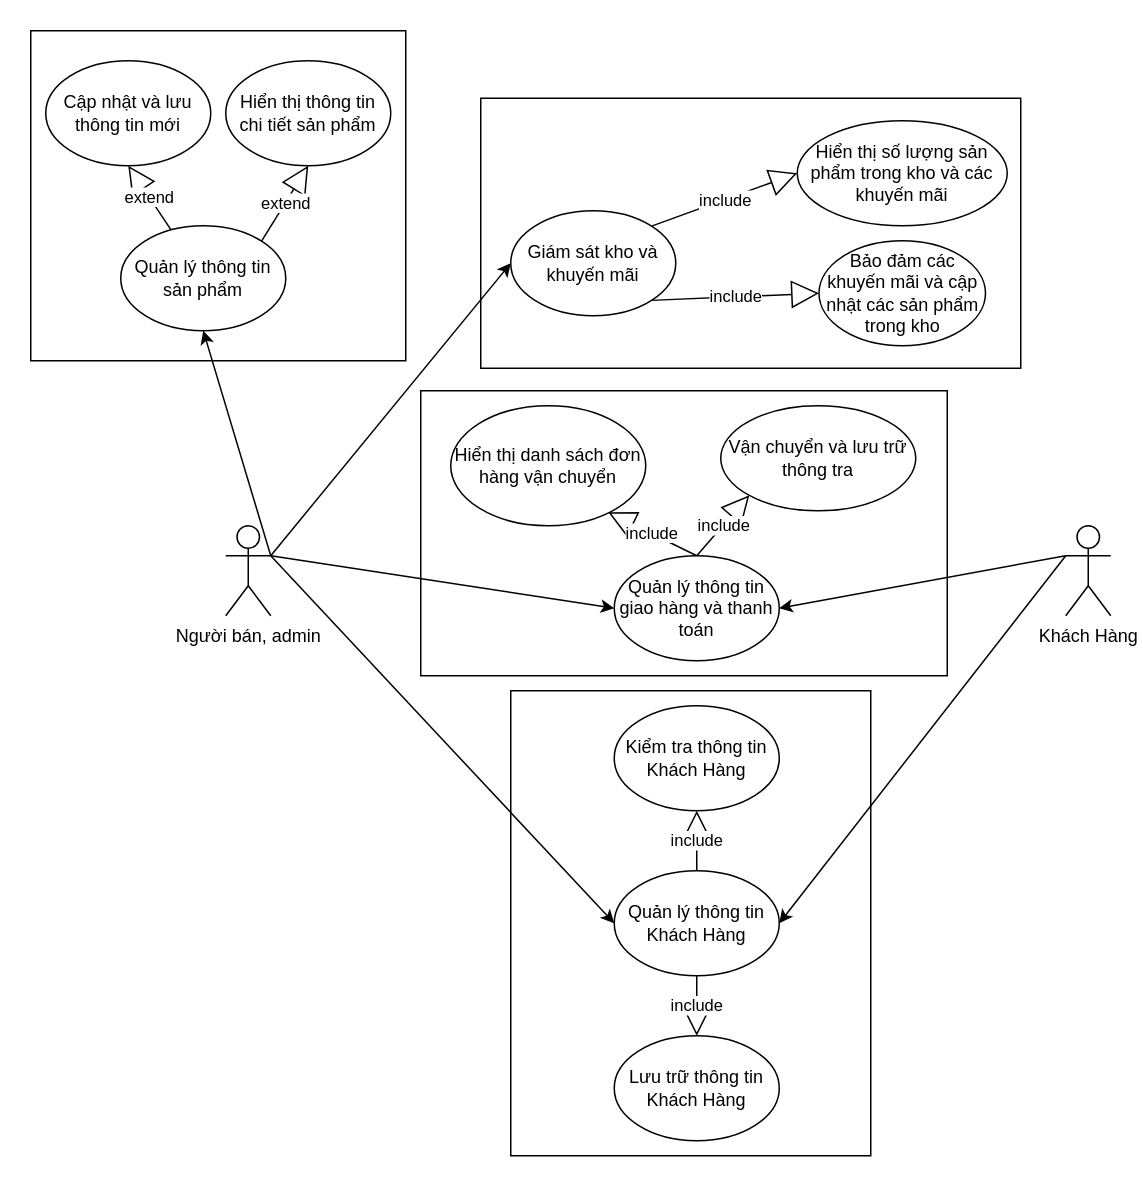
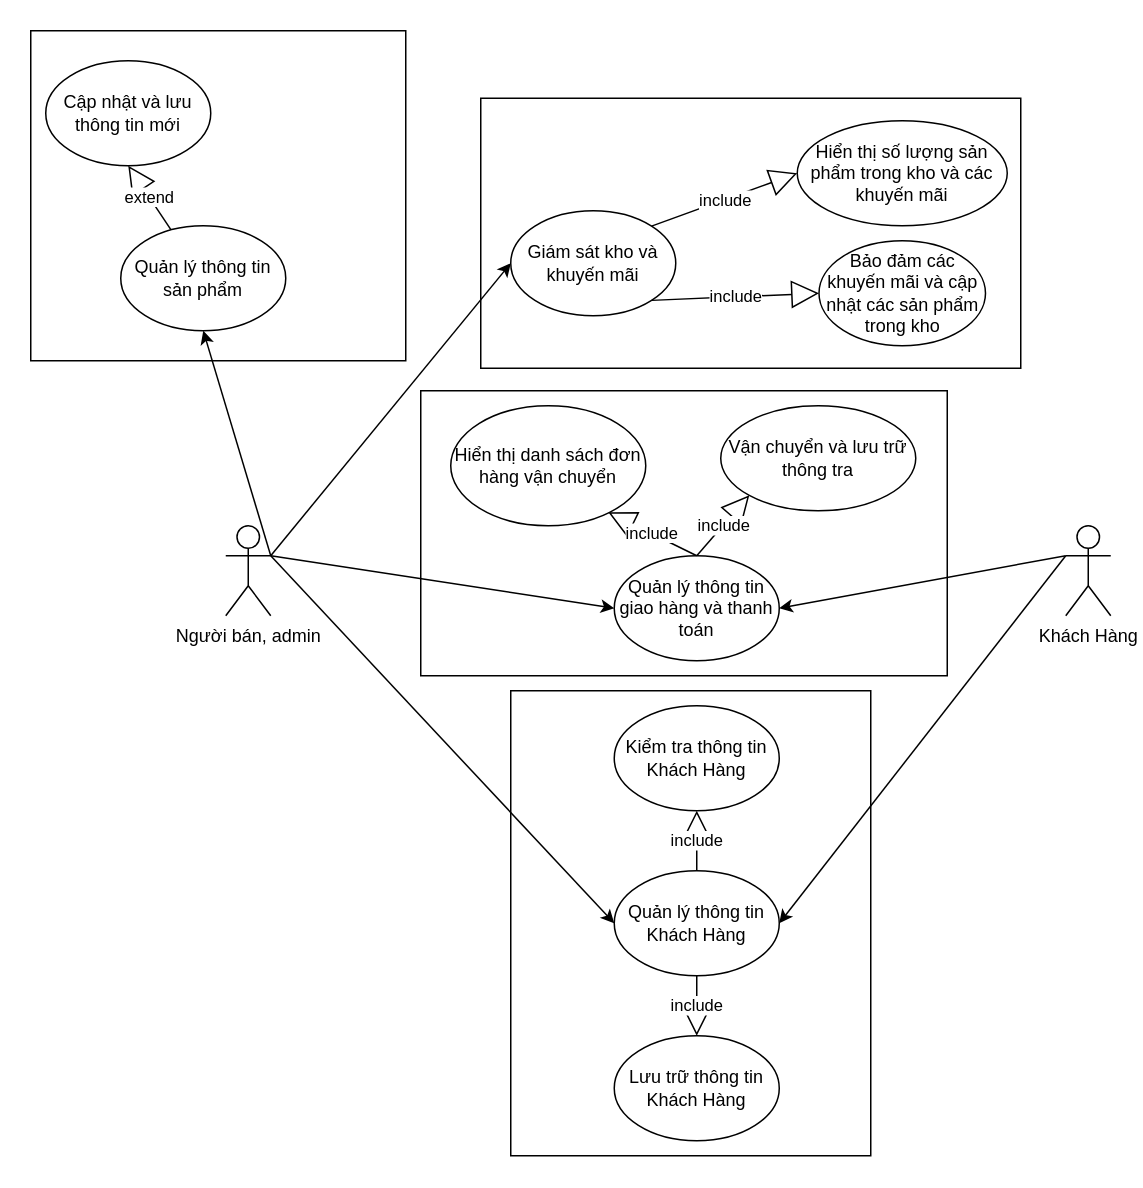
- <mxCell id="18" value="Hiển thị thông tin chi tiết sản phẩm" style="ellipse;whiteSpace=wrap;html=1;gradientColor=none;" parent="1" vertex="1"><mxGeometry x="150" y="40" width="110" height="70" as="geometry" /></mxCell>
- <mxCell id="21" value="extend" style="endArrow=block;endSize=16;endFill=0;html=1;rounded=0;entryX=0.5;entryY=1;entryDx=0;entryDy=0;exitX=1;exitY=0;exitDx=0;exitDy=0;" parent="1" source="9" target="18" edge="1"><mxGeometry width="160" relative="1" as="geometry"><mxPoint x="141.087" y="167.445" as="sourcePoint" /><mxPoint x="95" y="130" as="targetPoint" /></mxGeometry></mxCell>
